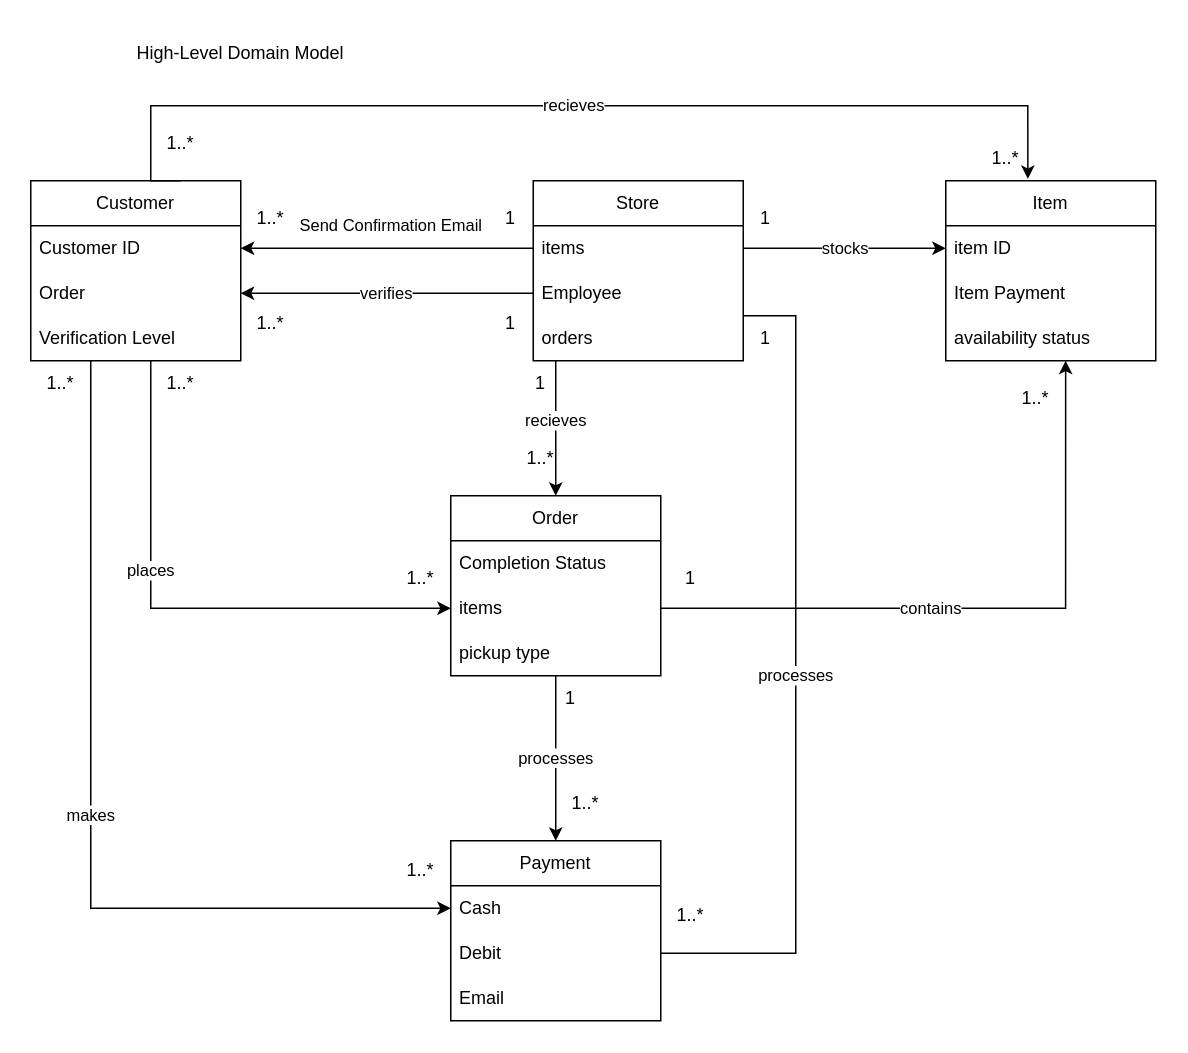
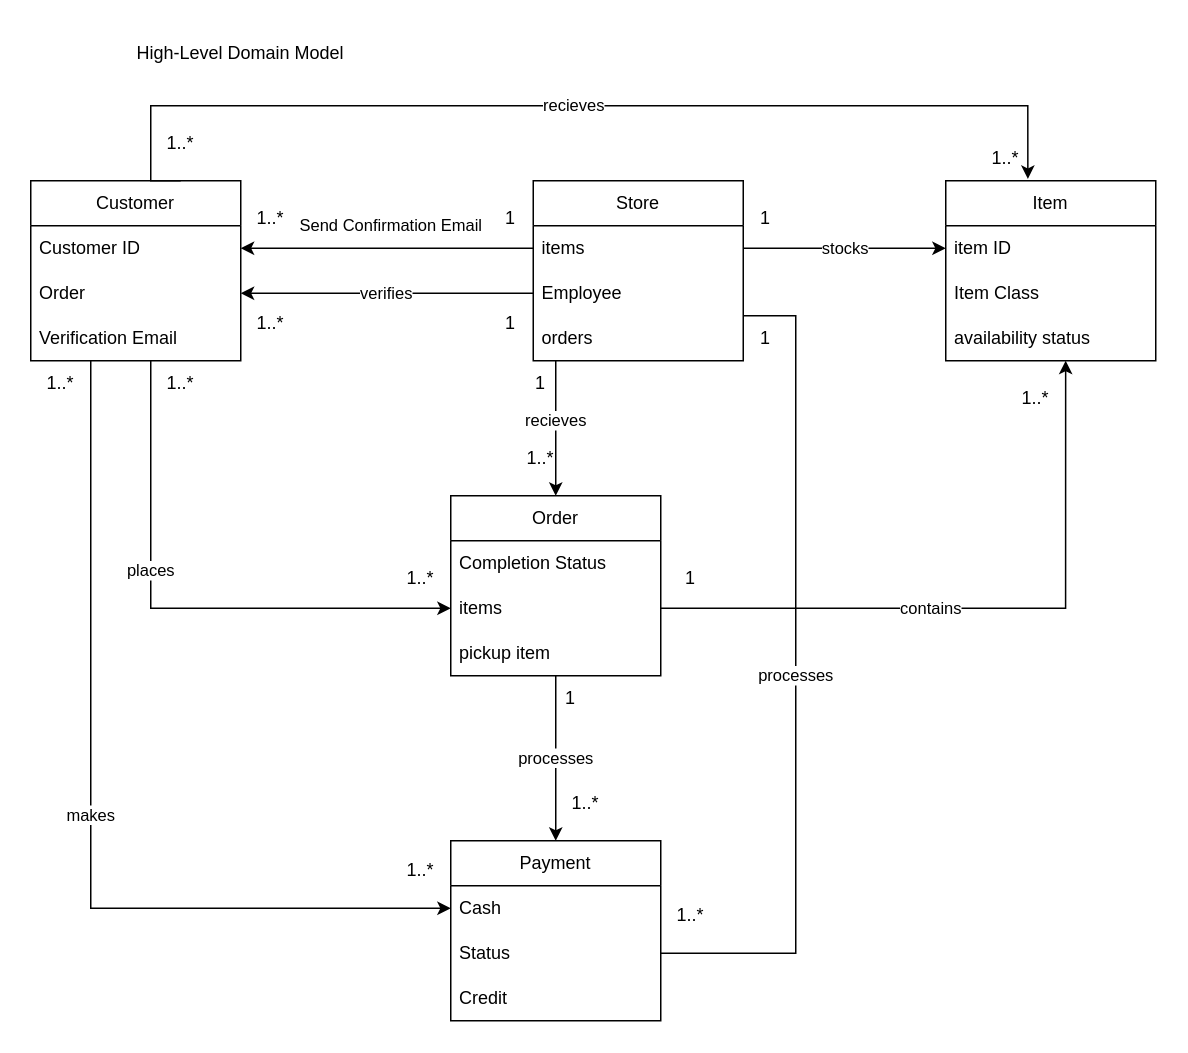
- <mxCell id="21" value="Item Payment" style="text;strokeColor=none;fillColor=none;align=left;verticalAlign=middle;spacingLeft=4;spacingRight=4;overflow=hidden;points=[[0,0.5],[1,0.5]];portConstraint=eastwest;rotatable=0;whiteSpace=wrap;html=1;" vertex="1" parent="19"><mxGeometry y="60" width="140" height="30" as="geometry" /></mxCell>
+ <mxCell id="21" value="Item Class" style="text;strokeColor=none;fillColor=none;align=left;verticalAlign=middle;spacingLeft=4;spacingRight=4;overflow=hidden;points=[[0,0.5],[1,0.5]];portConstraint=eastwest;rotatable=0;whiteSpace=wrap;html=1;" vertex="1" parent="19"><mxGeometry y="60" width="140" height="30" as="geometry" /></mxCell>
- <mxCell id="5" value="Verification Level" style="text;strokeColor=none;fillColor=none;align=left;verticalAlign=middle;spacingLeft=4;spacingRight=4;overflow=hidden;points=[[0,0.5],[1,0.5]];portConstraint=eastwest;rotatable=0;whiteSpace=wrap;html=1;" vertex="1" parent="2"><mxGeometry y="90" width="140" height="30" as="geometry" /></mxCell>
+ <mxCell id="5" value="Verification Email" style="text;strokeColor=none;fillColor=none;align=left;verticalAlign=middle;spacingLeft=4;spacingRight=4;overflow=hidden;points=[[0,0.5],[1,0.5]];portConstraint=eastwest;rotatable=0;whiteSpace=wrap;html=1;" vertex="1" parent="2"><mxGeometry y="90" width="140" height="30" as="geometry" /></mxCell>
- <mxCell id="10" value="pickup type" style="text;strokeColor=none;fillColor=none;align=left;verticalAlign=middle;spacingLeft=4;spacingRight=4;overflow=hidden;points=[[0,0.5],[1,0.5]];portConstraint=eastwest;rotatable=0;whiteSpace=wrap;html=1;" vertex="1" parent="7"><mxGeometry y="90" width="140" height="30" as="geometry" /></mxCell>
+ <mxCell id="10" value="pickup item" style="text;strokeColor=none;fillColor=none;align=left;verticalAlign=middle;spacingLeft=4;spacingRight=4;overflow=hidden;points=[[0,0.5],[1,0.5]];portConstraint=eastwest;rotatable=0;whiteSpace=wrap;html=1;" vertex="1" parent="7"><mxGeometry y="90" width="140" height="30" as="geometry" /></mxCell>
- <mxCell id="17" value="Debit" style="text;strokeColor=none;fillColor=none;align=left;verticalAlign=middle;spacingLeft=4;spacingRight=4;overflow=hidden;points=[[0,0.5],[1,0.5]];portConstraint=eastwest;rotatable=0;whiteSpace=wrap;html=1;" vertex="1" parent="15"><mxGeometry y="60" width="140" height="30" as="geometry" /></mxCell>
+ <mxCell id="17" value="Status" style="text;strokeColor=none;fillColor=none;align=left;verticalAlign=middle;spacingLeft=4;spacingRight=4;overflow=hidden;points=[[0,0.5],[1,0.5]];portConstraint=eastwest;rotatable=0;whiteSpace=wrap;html=1;" vertex="1" parent="15"><mxGeometry y="60" width="140" height="30" as="geometry" /></mxCell>
- <mxCell id="18" value="Email" style="text;strokeColor=none;fillColor=none;align=left;verticalAlign=middle;spacingLeft=4;spacingRight=4;overflow=hidden;points=[[0,0.5],[1,0.5]];portConstraint=eastwest;rotatable=0;whiteSpace=wrap;html=1;" vertex="1" parent="15"><mxGeometry y="90" width="140" height="30" as="geometry" /></mxCell>
+ <mxCell id="18" value="Credit" style="text;strokeColor=none;fillColor=none;align=left;verticalAlign=middle;spacingLeft=4;spacingRight=4;overflow=hidden;points=[[0,0.5],[1,0.5]];portConstraint=eastwest;rotatable=0;whiteSpace=wrap;html=1;" vertex="1" parent="15"><mxGeometry y="90" width="140" height="30" as="geometry" /></mxCell>
